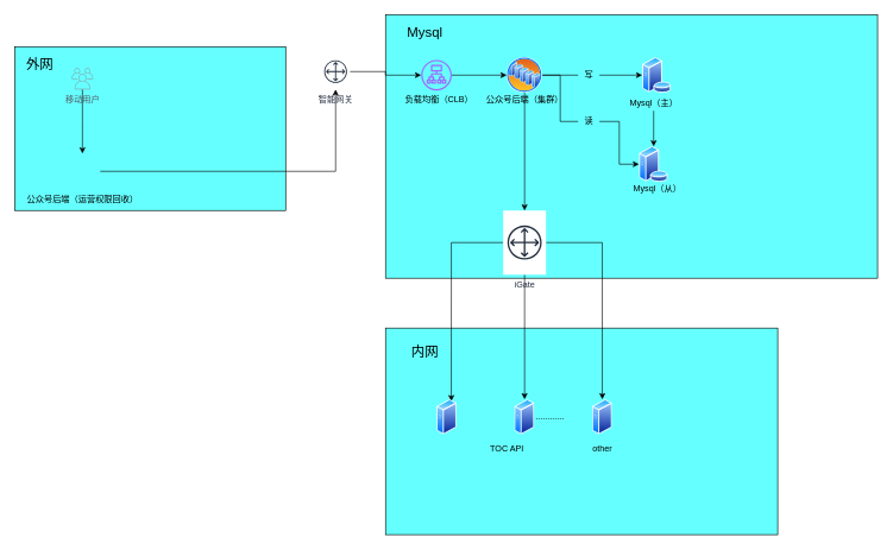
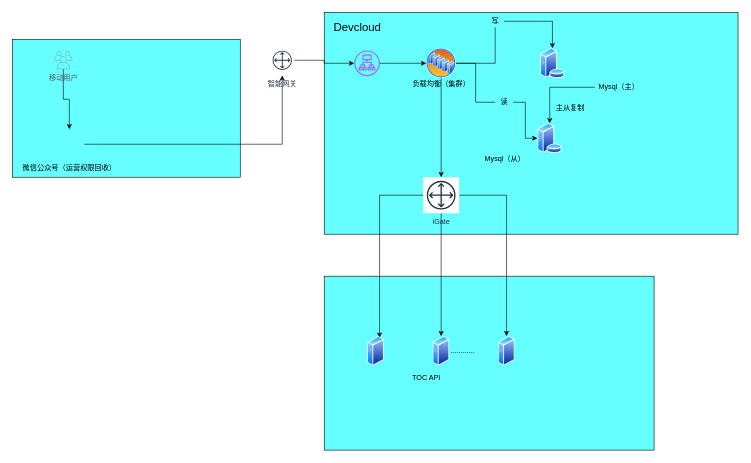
- <mxCell id="12" value="Mysql" style="text;html=1;align=center;verticalAlign=middle;resizable=0;points=[];autosize=1;strokeColor=none;fillColor=none;fontSize=19;" vertex="1" parent="1"><mxGeometry x="550" y="30" width="90" height="30" as="geometry" /></mxCell>
+ <mxCell id="12" value="Devcloud" style="text;html=1;align=center;verticalAlign=middle;resizable=0;points=[];autosize=1;strokeColor=none;fillColor=none;fontSize=19;" vertex="1" parent="1"><mxGeometry x="550" y="30" width="90" height="30" as="geometry" /></mxCell>
- <mxCell id="11" value="外网" style="text;html=1;align=center;verticalAlign=middle;resizable=0;points=[];autosize=1;strokeColor=none;fillColor=none;fontSize=19;" vertex="1" parent="1"><mxGeometry x="30" y="75" width="50" height="30" as="geometry" /></mxCell>
- <mxCell id="29" value="写" style="text;html=1;align=center;verticalAlign=middle;resizable=0;points=[];autosize=1;strokeColor=none;fillColor=none;fontSize=12;" vertex="1" parent="1"><mxGeometry x="810" y="95" width="30" height="20" as="geometry" /></mxCell>
+ <mxCell id="29" value="写" style="text;html=1;align=center;verticalAlign=middle;resizable=0;points=[];autosize=1;strokeColor=none;fillColor=none;fontSize=12;" vertex="1" parent="1"><mxGeometry x="810" y="25" width="30" height="20" as="geometry" /></mxCell>
- <mxCell id="5" value="移动用户" style="sketch=0;outlineConnect=0;gradientColor=none;fontColor=#545B64;strokeColor=none;fillColor=#879196;dashed=0;verticalLabelPosition=bottom;verticalAlign=top;align=center;html=1;fontSize=12;fontStyle=0;aspect=fixed;shape=mxgraph.aws4.illustration_users;pointerEvents=1" vertex="1" parent="1"><mxGeometry x="100" y="95" width="30" height="30" as="geometry" /></mxCell>
+ <mxCell id="5" value="移动用户" style="sketch=0;outlineConnect=0;gradientColor=none;fontColor=#545B64;strokeColor=none;fillColor=#879196;dashed=0;verticalLabelPosition=bottom;verticalAlign=top;align=center;html=1;fontSize=12;fontStyle=0;aspect=fixed;shape=mxgraph.aws4.illustration_users;pointerEvents=1" vertex="1" parent="1"><mxGeometry x="90" y="85" width="30" height="30" as="geometry" /></mxCell>
- <mxCell id="22" value="负载均衡（CLB）" style="text;html=1;align=center;verticalAlign=middle;resizable=0;points=[];autosize=1;strokeColor=none;fillColor=none;fontSize=12;" vertex="1" parent="1"><mxGeometry x="560" y="130" width="110" height="20" as="geometry" /></mxCell>
- <mxCell id="13" value="公众号后端（集群）" style="text;html=1;align=center;verticalAlign=middle;resizable=0;points=[];autosize=1;strokeColor=none;fillColor=none;fontSize=12;" vertex="1" parent="1"><mxGeometry x="675" y="130" width="120" height="20" as="geometry" /></mxCell>
+ <mxCell id="13" value="负载均衡（集群）" style="text;html=1;align=center;verticalAlign=middle;resizable=0;points=[];autosize=1;strokeColor=none;fillColor=none;fontSize=12;" vertex="1" parent="1"><mxGeometry x="675" y="130" width="120" height="20" as="geometry" /></mxCell>
- <mxCell id="16" value="Mysql（主）" style="text;html=1;align=center;verticalAlign=middle;resizable=0;points=[];autosize=1;strokeColor=none;fillColor=none;fontSize=12;" vertex="1" parent="1"><mxGeometry x="876" y="135" width="80" height="20" as="geometry" /></mxCell>
+ <mxCell id="16" value="Mysql（主）" style="text;html=1;align=center;verticalAlign=middle;resizable=0;points=[];autosize=1;strokeColor=none;fillColor=none;fontSize=12;" vertex="1" parent="1"><mxGeometry x="991" y="135" width="80" height="20" as="geometry" /></mxCell>
- <mxCell id="27" value="读" style="text;html=1;align=center;verticalAlign=middle;resizable=0;points=[];autosize=1;strokeColor=none;fillColor=none;fontSize=12;" vertex="1" parent="1"><mxGeometry x="810" y="160" width="30" height="20" as="geometry" /></mxCell>
+ <mxCell id="27" value="读" style="text;html=1;align=center;verticalAlign=middle;resizable=0;points=[];autosize=1;strokeColor=none;fillColor=none;fontSize=12;" vertex="1" parent="1"><mxGeometry x="825" y="160" width="30" height="20" as="geometry" /></mxCell>
+ <mxCell id="19" value="主从复制" style="text;html=1;align=center;verticalAlign=middle;resizable=0;points=[];autosize=1;strokeColor=none;fillColor=none;fontSize=12;" vertex="1" parent="1"><mxGeometry x="920" y="170" width="60" height="20" as="geometry" /></mxCell>
- <mxCell id="18" value="Mysql（从）" style="text;html=1;align=center;verticalAlign=middle;resizable=0;points=[];autosize=1;strokeColor=none;fillColor=none;fontSize=12;" vertex="1" parent="1"><mxGeometry x="880.5" y="255" width="80" height="20" as="geometry" /></mxCell>
+ <mxCell id="18" value="Mysql（从）" style="text;html=1;align=center;verticalAlign=middle;resizable=0;points=[];autosize=1;strokeColor=none;fillColor=none;fontSize=12;" vertex="1" parent="1"><mxGeometry x="800.5" y="255" width="80" height="20" as="geometry" /></mxCell>
- <mxCell id="8" value="公众号后端（运营权限回收）" style="text;html=1;align=center;verticalAlign=middle;resizable=0;points=[];autosize=1;strokeColor=none;fillColor=none;" vertex="1" parent="1"><mxGeometry x="30" y="270" width="170" height="20" as="geometry" /></mxCell>
+ <mxCell id="8" value="微信公众号（运营权限回收）" style="text;html=1;align=center;verticalAlign=middle;resizable=0;points=[];autosize=1;strokeColor=none;fillColor=none;" vertex="1" parent="1"><mxGeometry x="30" y="270" width="170" height="20" as="geometry" /></mxCell>
- <mxCell id="36" value="iGate" style="sketch=0;outlineConnect=0;fontColor=#232F3E;gradientColor=none;strokeColor=#232F3E;fillColor=#ffffff;dashed=0;verticalLabelPosition=bottom;verticalAlign=top;align=center;html=1;fontSize=12;fontStyle=0;aspect=fixed;shape=mxgraph.aws4.resourceIcon;resIcon=mxgraph.aws4.customer_gateway;" vertex="1" parent="1"><mxGeometry x="705" y="295" width="60" height="90" as="geometry" /></mxCell>
+ <mxCell id="36" value="iGate" style="sketch=0;outlineConnect=0;fontColor=#232F3E;gradientColor=none;strokeColor=#232F3E;fillColor=#ffffff;dashed=0;verticalLabelPosition=bottom;verticalAlign=top;align=center;html=1;fontSize=12;fontStyle=0;aspect=fixed;shape=mxgraph.aws4.resourceIcon;resIcon=mxgraph.aws4.customer_gateway;" vertex="1" parent="1"><mxGeometry x="705" y="295" width="60" height="60" as="geometry" /></mxCell>
- <mxCell id="32" value="内网" style="text;html=1;align=center;verticalAlign=middle;resizable=0;points=[];autosize=1;strokeColor=none;fillColor=none;fontSize=19;" vertex="1" parent="1"><mxGeometry x="570" y="480" width="50" height="30" as="geometry" /></mxCell>
- <mxCell id="42" value="other" style="text;html=1;align=center;verticalAlign=middle;resizable=0;points=[];autosize=1;strokeColor=none;fillColor=none;fontSize=12;" vertex="1" parent="1"><mxGeometry x="824" y="620" width="40" height="20" as="geometry" /></mxCell>
